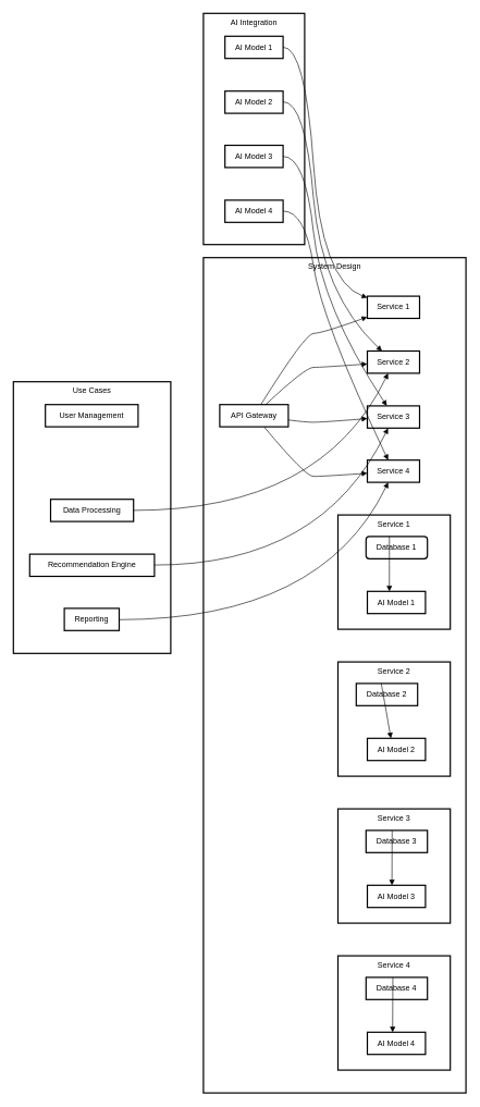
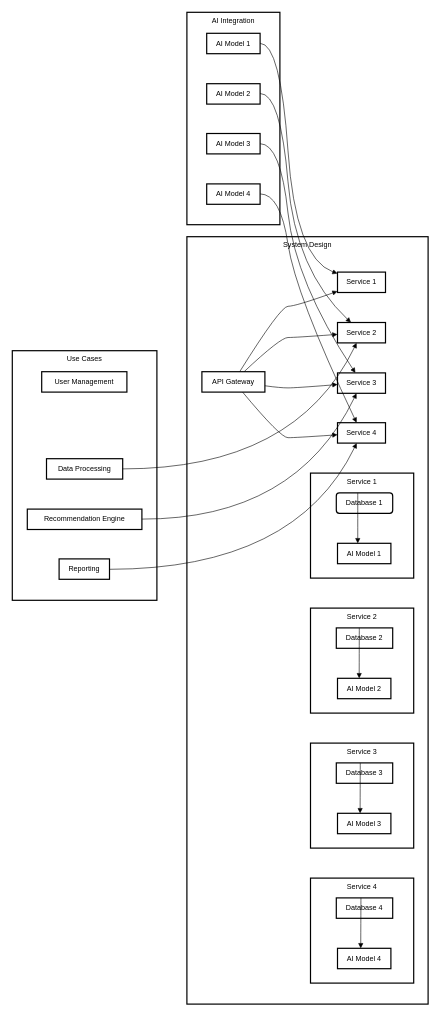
- <mxCell id="23" value="Database 2" style="whiteSpace=wrap;strokeWidth=2;" vertex="1" parent="22"><mxGeometry x="28" y="33" width="94" height="34" as="geometry" /></mxCell>
+ <mxCell id="23" value="Database 2" style="whiteSpace=wrap;strokeWidth=2;" vertex="1" parent="22"><mxGeometry x="43" y="33" width="94" height="34" as="geometry" /></mxCell>
